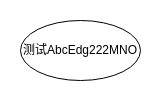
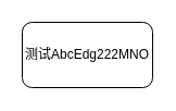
- <mxCell id="2" value="测试AbcEdg222MNO" style="ellipse;whiteSpace=wrap;html=1;" vertex="1" parent="1"><mxGeometry x="20" y="20" width="120" height="60" as="geometry" /></mxCell>
+ <mxCell id="2" value="测试AbcEdg222MNO" style="rounded=1;whiteSpace=wrap;html=1;" vertex="1" parent="1"><mxGeometry x="20" y="20" width="120" height="60" as="geometry" /></mxCell>
